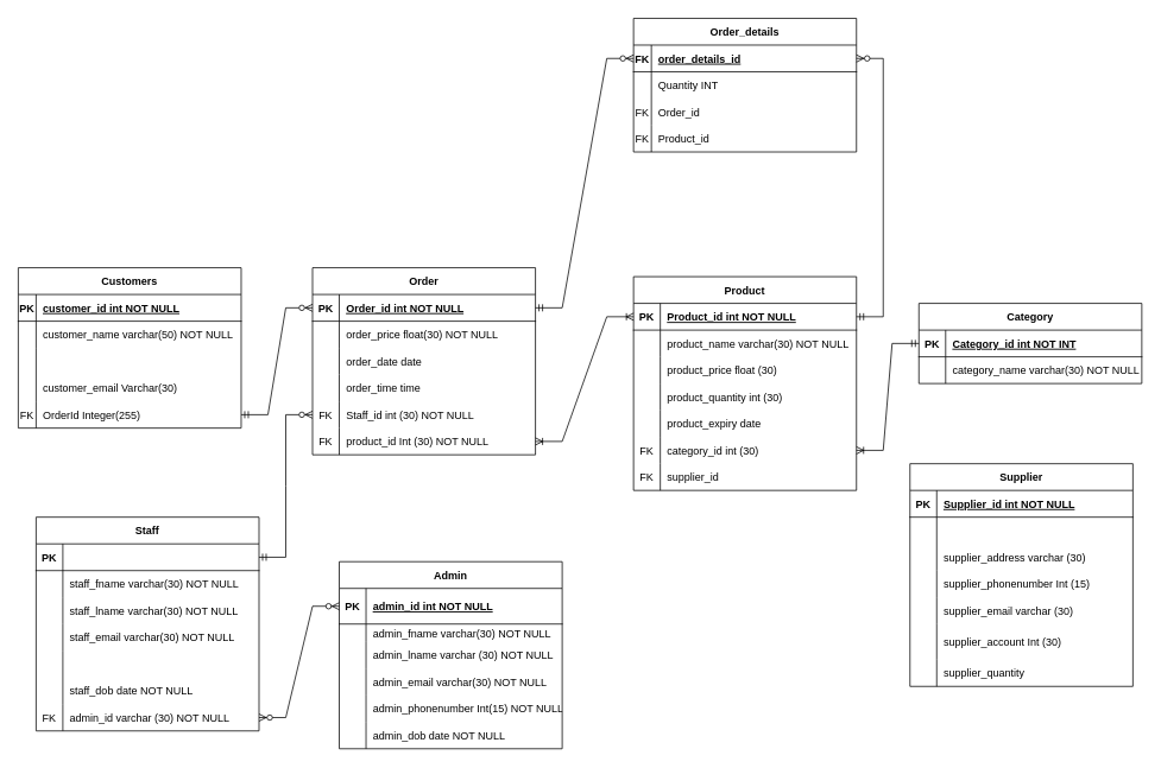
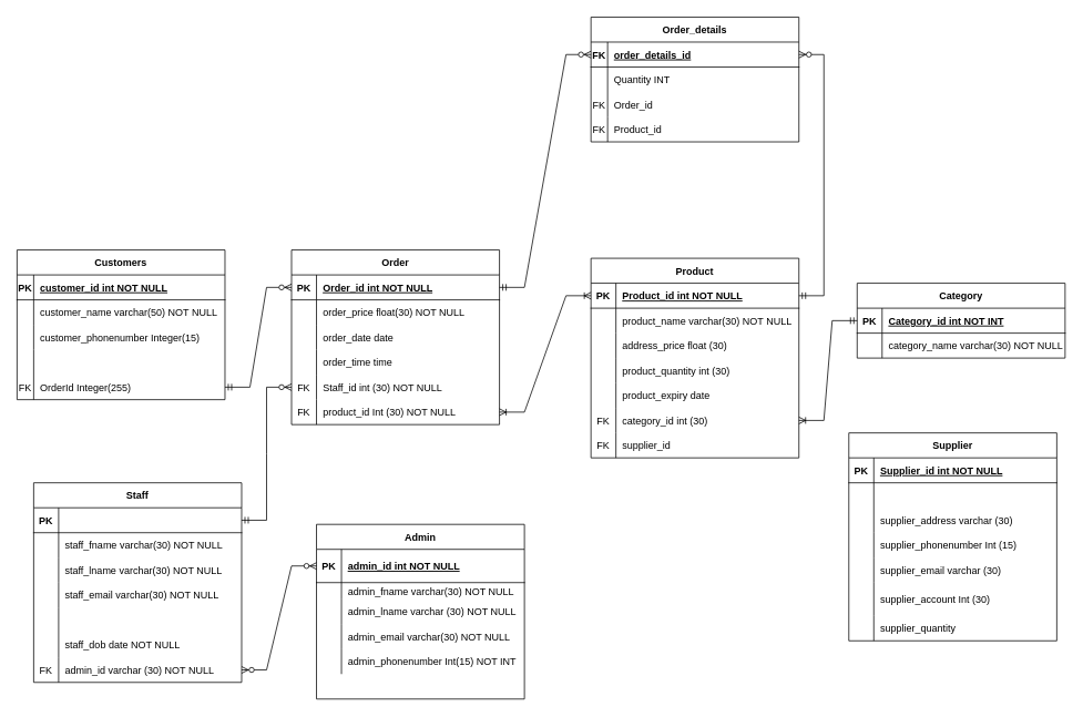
+ <mxCell id="11" value="customer_phonenumber Integer(15)" style="shape=partialRectangle;overflow=hidden;connectable=0;fillColor=none;top=0;left=0;bottom=0;right=0;align=left;spacingLeft=6;" parent="9" vertex="1"><mxGeometry x="20" width="230" height="30" as="geometry"><mxRectangle width="230" height="30" as="alternateBounds" /></mxGeometry></mxCell>
- <mxCell id="46" value="product_price float (30)" style="shape=partialRectangle;overflow=hidden;connectable=0;fillColor=none;top=0;left=0;bottom=0;right=0;align=left;spacingLeft=6;" parent="44" vertex="1"><mxGeometry x="30" width="220" height="30" as="geometry"><mxRectangle width="220" height="30" as="alternateBounds" /></mxGeometry></mxCell>
+ <mxCell id="46" value="address_price float (30)" style="shape=partialRectangle;overflow=hidden;connectable=0;fillColor=none;top=0;left=0;bottom=0;right=0;align=left;spacingLeft=6;" parent="44" vertex="1"><mxGeometry x="30" width="220" height="30" as="geometry"><mxRectangle width="220" height="30" as="alternateBounds" /></mxGeometry></mxCell>
- <mxCell id="14" value="customer_email Varchar(30)" style="shape=partialRectangle;overflow=hidden;connectable=0;fillColor=none;top=0;left=0;bottom=0;right=0;align=left;spacingLeft=6;" parent="12" vertex="1"><mxGeometry x="20" width="230" height="30" as="geometry"><mxRectangle width="230" height="30" as="alternateBounds" /></mxGeometry></mxCell>
- <mxCell id="101" value="admin_phonenumber Int(15) NOT NULL" style="shape=partialRectangle;overflow=hidden;connectable=0;fillColor=none;top=0;left=0;bottom=0;right=0;align=left;spacingLeft=6;" parent="99" vertex="1"><mxGeometry x="30" width="220" height="30" as="geometry"><mxRectangle width="220" height="30" as="alternateBounds" /></mxGeometry></mxCell>
+ <mxCell id="101" value="admin_phonenumber Int(15) NOT INT" style="shape=partialRectangle;overflow=hidden;connectable=0;fillColor=none;top=0;left=0;bottom=0;right=0;align=left;spacingLeft=6;" parent="99" vertex="1"><mxGeometry x="30" width="220" height="30" as="geometry"><mxRectangle width="220" height="30" as="alternateBounds" /></mxGeometry></mxCell>
- <mxCell id="104" value="admin_dob date NOT NULL" style="shape=partialRectangle;overflow=hidden;connectable=0;fillColor=none;top=0;left=0;bottom=0;right=0;align=left;spacingLeft=6;" parent="102" vertex="1"><mxGeometry x="30" width="220" height="30" as="geometry"><mxRectangle width="220" height="30" as="alternateBounds" /></mxGeometry></mxCell>
